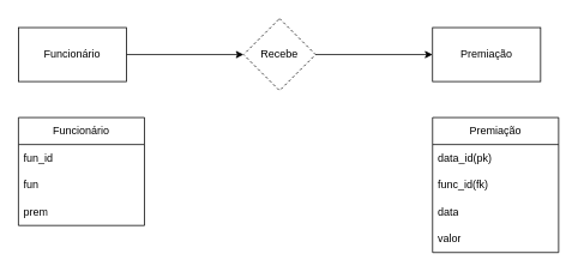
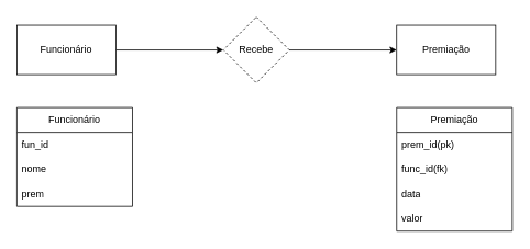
- <mxCell id="12" value="data_id(pk)" style="text;strokeColor=none;fillColor=none;align=left;verticalAlign=middle;spacingLeft=4;spacingRight=4;overflow=hidden;points=[[0,0.5],[1,0.5]];portConstraint=eastwest;rotatable=0;whiteSpace=wrap;html=1;" vertex="1" parent="11"><mxGeometry y="30" width="140" height="30" as="geometry" /></mxCell>
+ <mxCell id="12" value="prem_id(pk)" style="text;strokeColor=none;fillColor=none;align=left;verticalAlign=middle;spacingLeft=4;spacingRight=4;overflow=hidden;points=[[0,0.5],[1,0.5]];portConstraint=eastwest;rotatable=0;whiteSpace=wrap;html=1;" vertex="1" parent="11"><mxGeometry y="30" width="140" height="30" as="geometry" /></mxCell>
- <mxCell id="6" value="fun" style="text;strokeColor=none;fillColor=none;align=left;verticalAlign=middle;spacingLeft=4;spacingRight=4;overflow=hidden;points=[[0,0.5],[1,0.5]];portConstraint=eastwest;rotatable=0;whiteSpace=wrap;html=1;" vertex="1" parent="4"><mxGeometry y="60" width="140" height="30" as="geometry" /></mxCell>
+ <mxCell id="6" value="nome" style="text;strokeColor=none;fillColor=none;align=left;verticalAlign=middle;spacingLeft=4;spacingRight=4;overflow=hidden;points=[[0,0.5],[1,0.5]];portConstraint=eastwest;rotatable=0;whiteSpace=wrap;html=1;" vertex="1" parent="4"><mxGeometry y="60" width="140" height="30" as="geometry" /></mxCell>
